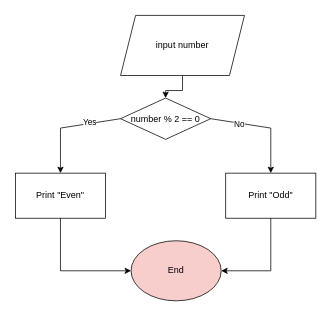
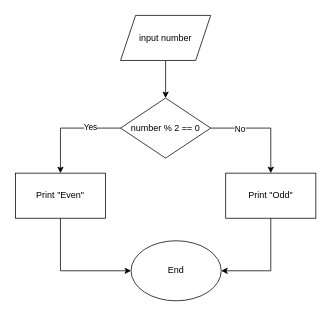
- <mxCell id="3" value="input number" style="shape=parallelogram;perimeter=parallelogramPerimeter;whiteSpace=wrap;html=1;fixedSize=1;" vertex="1" parent="1"><mxGeometry x="160" y="20" width="165" height="80" as="geometry" /></mxCell>
+ <mxCell id="3" value="input number" style="shape=parallelogram;perimeter=parallelogramPerimeter;whiteSpace=wrap;html=1;fixedSize=1;" vertex="1" parent="1"><mxGeometry x="160" y="20" width="120" height="60" as="geometry" /></mxCell>
- <mxCell id="4" value="number % 2 == 0" style="rhombus;whiteSpace=wrap;html=1;" vertex="1" parent="1"><mxGeometry x="160" y="130" width="120" height="55" as="geometry" /></mxCell>
+ <mxCell id="4" value="number % 2 == 0" style="rhombus;whiteSpace=wrap;html=1;" vertex="1" parent="1"><mxGeometry x="160" y="130" width="120" height="80" as="geometry" /></mxCell>
- <mxCell id="7" value="End" style="ellipse;whiteSpace=wrap;html=1;fillColor=#f8cecc;" vertex="1" parent="1"><mxGeometry x="174" y="320" width="120" height="80" as="geometry" /></mxCell>
+ <mxCell id="7" value="End" style="ellipse;whiteSpace=wrap;html=1;" vertex="1" parent="1"><mxGeometry x="174" y="320" width="120" height="80" as="geometry" /></mxCell>
